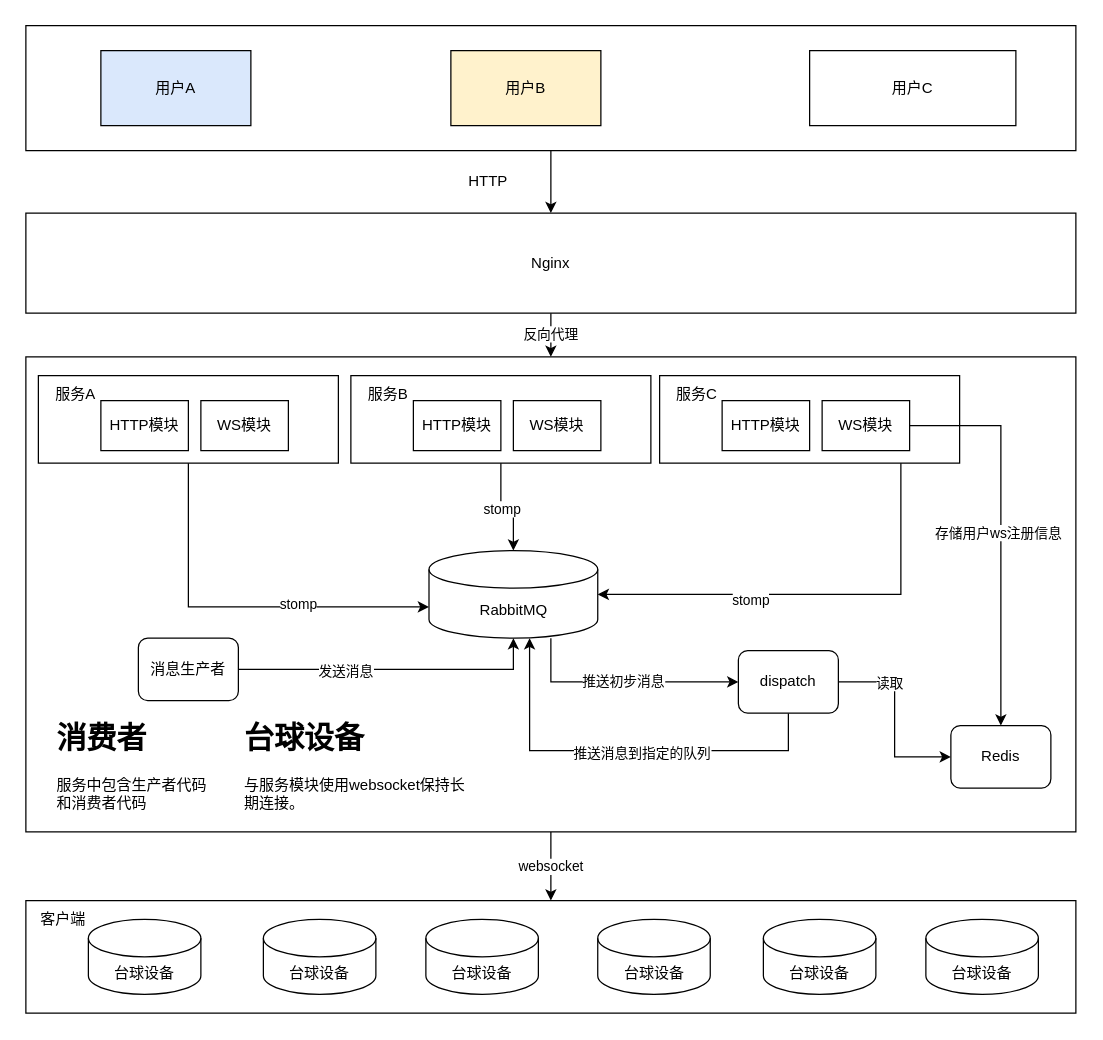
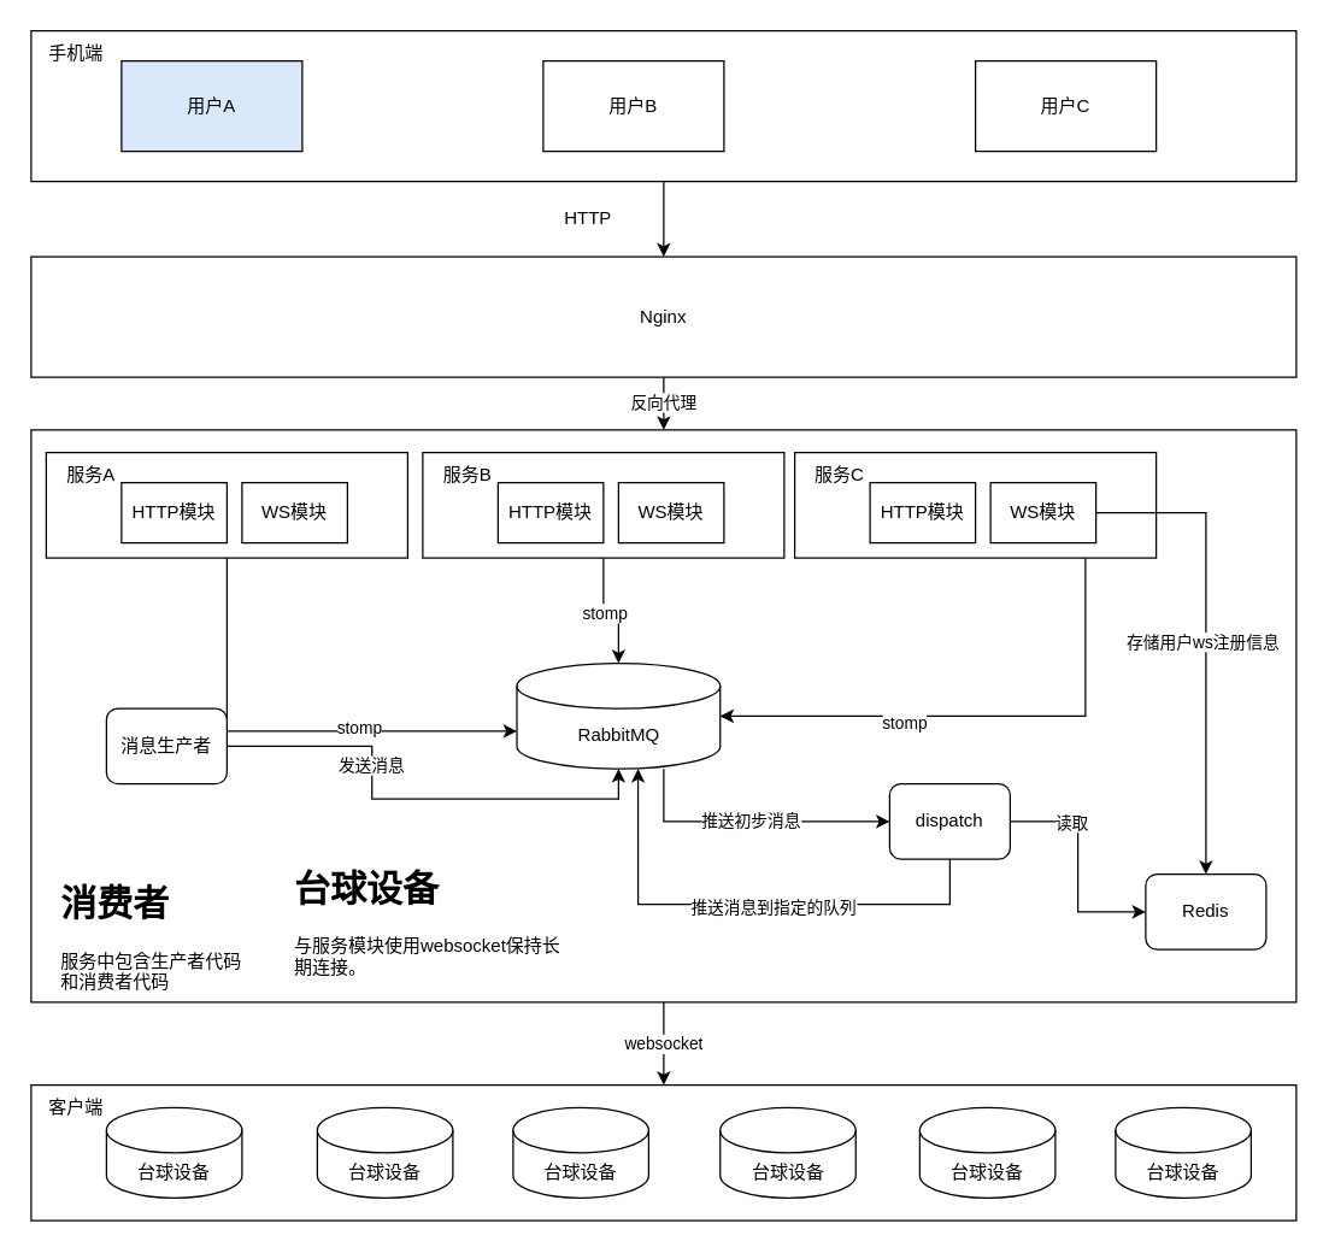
+ <mxCell id="26" value="手机端" style="text;html=1;strokeColor=none;fillColor=none;align=center;verticalAlign=middle;whiteSpace=wrap;rounded=0;" vertex="1" parent="21"><mxGeometry width="60" height="30" as="geometry" /></mxCell>
- <mxCell id="24" value="用户B" style="rounded=0;whiteSpace=wrap;html=1;fillColor=#fff2cc;" vertex="1" parent="21"><mxGeometry x="340" y="20" width="120" height="60" as="geometry" /></mxCell>
+ <mxCell id="24" value="用户B" style="rounded=0;whiteSpace=wrap;html=1;" vertex="1" parent="21"><mxGeometry x="340" y="20" width="120" height="60" as="geometry" /></mxCell>
- <mxCell id="25" value="用户C" style="rounded=0;whiteSpace=wrap;html=1;" vertex="1" parent="21"><mxGeometry x="627" y="20" width="165" height="60" as="geometry" /></mxCell>
+ <mxCell id="25" value="用户C" style="rounded=0;whiteSpace=wrap;html=1;" vertex="1" parent="21"><mxGeometry x="627" y="20" width="120" height="60" as="geometry" /></mxCell>
- <mxCell id="39" value="消息生产者" style="rounded=1;whiteSpace=wrap;html=1;" vertex="1" parent="1"><mxGeometry x="110" y="510" width="80" height="50" as="geometry" /></mxCell>
+ <mxCell id="39" value="消息生产者" style="rounded=1;whiteSpace=wrap;html=1;" vertex="1" parent="1"><mxGeometry x="70" y="470" width="80" height="50" as="geometry" /></mxCell>
- <mxCell id="55" value="&lt;h1&gt;消费者&lt;/h1&gt;&lt;p&gt;服务中包含生产者代码和消费者代码&lt;/p&gt;" style="text;html=1;strokeColor=none;fillColor=none;spacing=5;spacingTop=-20;whiteSpace=wrap;overflow=hidden;rounded=0;" vertex="1" parent="1"><mxGeometry x="40" y="570" width="131" height="80" as="geometry" /></mxCell>
+ <mxCell id="55" value="&lt;h1&gt;消费者&lt;/h1&gt;&lt;p&gt;服务中包含生产者代码和消费者代码&lt;/p&gt;" style="text;html=1;strokeColor=none;fillColor=none;spacing=5;spacingTop=-20;whiteSpace=wrap;overflow=hidden;rounded=0;" vertex="1" parent="1"><mxGeometry x="35" y="580" width="131" height="80" as="geometry" /></mxCell>
